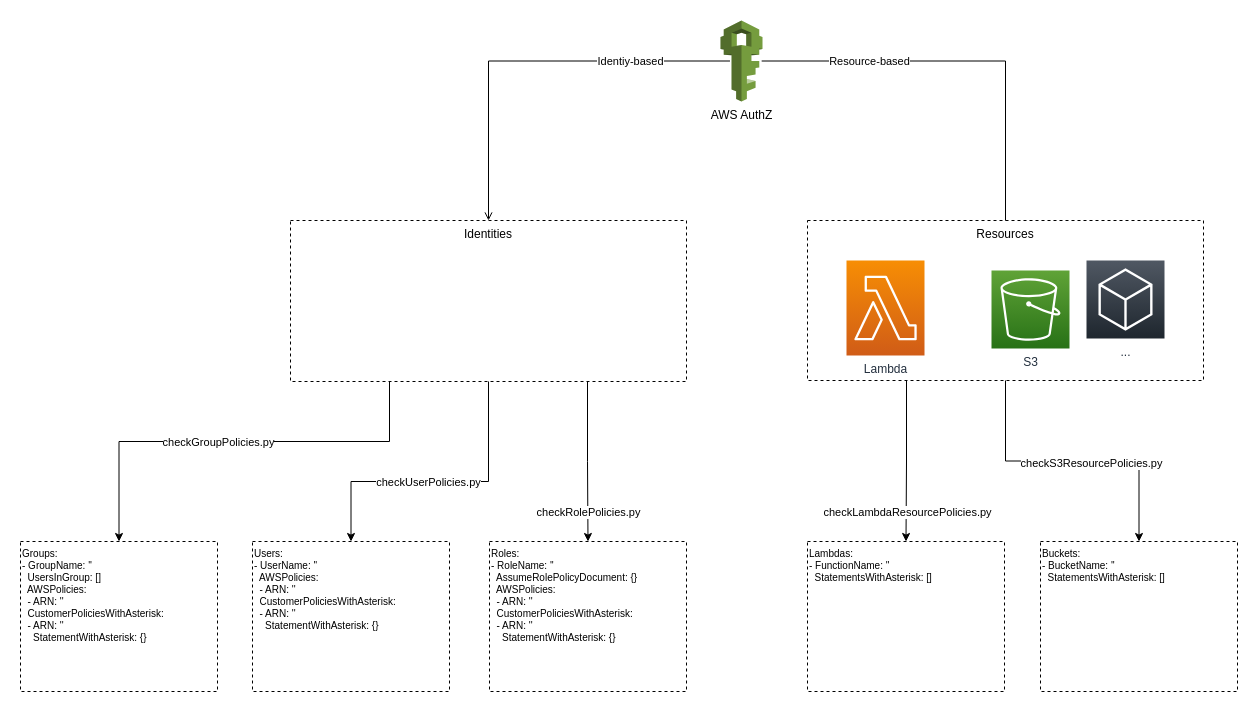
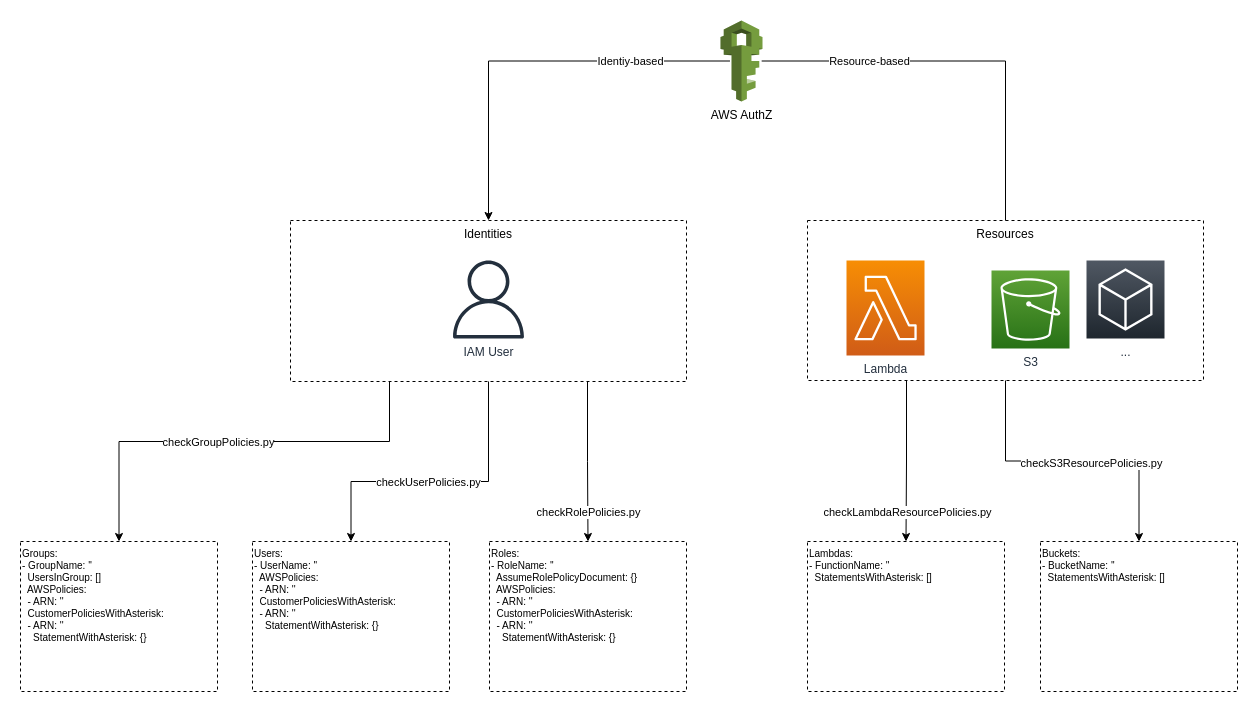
- <mxCell id="14" style="edgeStyle=orthogonalEdgeStyle;rounded=0;orthogonalLoop=1;jettySize=auto;html=1;entryX=0.5;entryY=0;entryDx=0;entryDy=0;exitX=0.26;exitY=0.5;exitDx=0;exitDy=0;exitPerimeter=0;endArrow=open;" parent="1" source="22" target="8" edge="1"><mxGeometry relative="1" as="geometry"><mxPoint x="706" y="60" as="sourcePoint" /></mxGeometry></mxCell>
+ <mxCell id="14" style="edgeStyle=orthogonalEdgeStyle;rounded=0;orthogonalLoop=1;jettySize=auto;html=1;entryX=0.5;entryY=0;entryDx=0;entryDy=0;exitX=0.26;exitY=0.5;exitDx=0;exitDy=0;exitPerimeter=0;" parent="1" source="22" target="8" edge="1"><mxGeometry relative="1" as="geometry"><mxPoint x="706" y="60" as="sourcePoint" /></mxGeometry></mxCell>
+ <mxCell id="18" value="IAM User" style="sketch=0;outlineConnect=0;fontColor=#232F3E;gradientColor=none;fillColor=#232F3D;strokeColor=none;dashed=0;verticalLabelPosition=bottom;verticalAlign=top;align=center;html=1;fontSize=12;fontStyle=0;aspect=fixed;pointerEvents=1;shape=mxgraph.aws4.user;" parent="1" vertex="1"><mxGeometry x="449" y="260" width="78" height="78" as="geometry" /></mxCell>
